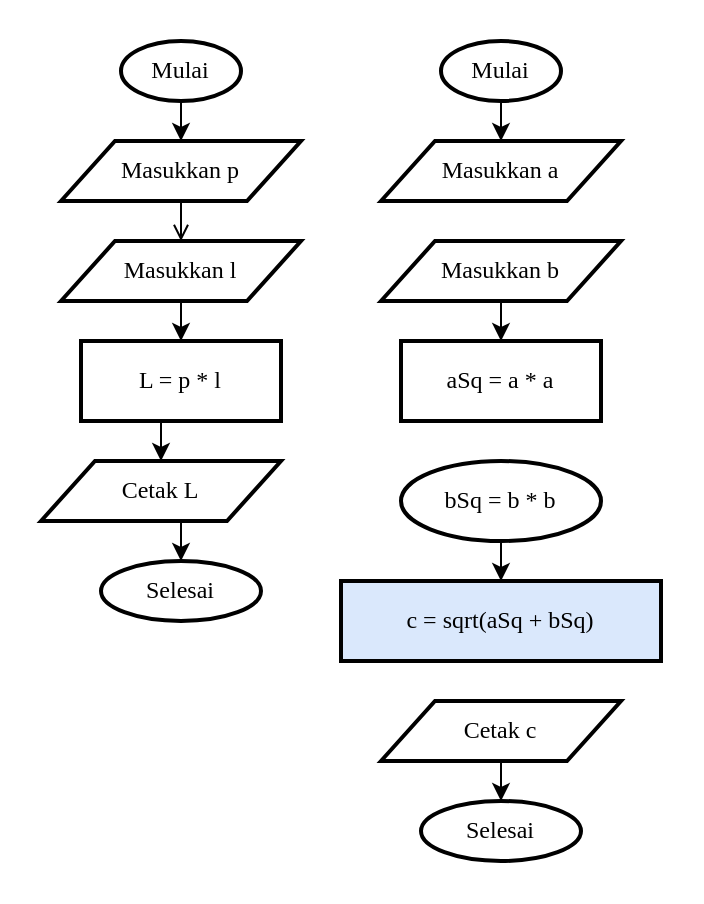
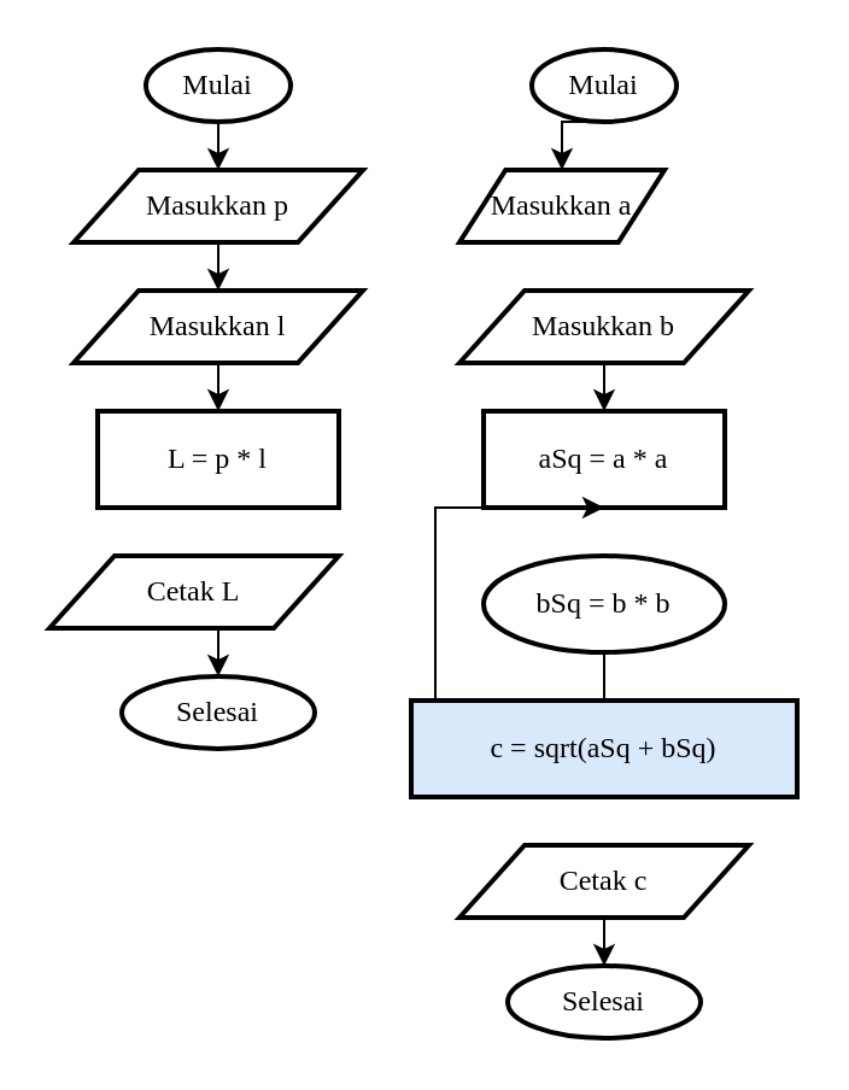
- <mxCell id="15" value="&lt;font data-font-src=&quot;https://fonts.googleapis.com/css?family=Roboto+Mono&quot; face=&quot;Roboto Mono&quot;&gt;Masukkan a&lt;/font&gt;" style="shape=parallelogram;html=1;strokeWidth=2;perimeter=parallelogramPerimeter;whiteSpace=wrap;rounded=0;arcSize=12;size=0.225;" vertex="1" parent="1"><mxGeometry x="190" y="70" width="120" height="30" as="geometry" /></mxCell>
+ <mxCell id="15" value="&lt;font data-font-src=&quot;https://fonts.googleapis.com/css?family=Roboto+Mono&quot; face=&quot;Roboto Mono&quot;&gt;Masukkan a&lt;/font&gt;" style="shape=parallelogram;html=1;strokeWidth=2;perimeter=parallelogramPerimeter;whiteSpace=wrap;rounded=0;arcSize=12;size=0.225;" vertex="1" parent="1"><mxGeometry x="190" y="70" width="85" height="30" as="geometry" /></mxCell>
- <mxCell id="4" style="edgeStyle=orthogonalEdgeStyle;rounded=0;orthogonalLoop=1;jettySize=auto;html=1;exitX=0.5;exitY=1;exitDx=0;exitDy=0;entryX=0.5;entryY=0;entryDx=0;entryDy=0;endArrow=open;" edge="1" parent="1" source="5" target="7"><mxGeometry relative="1" as="geometry" /></mxCell>
+ <mxCell id="4" style="edgeStyle=orthogonalEdgeStyle;rounded=0;orthogonalLoop=1;jettySize=auto;html=1;exitX=0.5;exitY=1;exitDx=0;exitDy=0;entryX=0.5;entryY=0;entryDx=0;entryDy=0;" edge="1" parent="1" source="5" target="7"><mxGeometry relative="1" as="geometry" /></mxCell>
- <mxCell id="8" style="edgeStyle=orthogonalEdgeStyle;rounded=0;orthogonalLoop=1;jettySize=auto;html=1;exitX=0.5;exitY=1;exitDx=0;exitDy=0;entryX=0.5;entryY=0;entryDx=0;entryDy=0;" edge="1" parent="1" source="9" target="11"><mxGeometry relative="1" as="geometry" /></mxCell>
- <mxCell id="19" style="edgeStyle=orthogonalEdgeStyle;rounded=0;orthogonalLoop=1;jettySize=auto;html=1;exitX=0.5;exitY=1;exitDx=0;exitDy=0;entryX=0.5;entryY=0;entryDx=0;entryDy=0;" edge="1" parent="1" source="20" target="21"><mxGeometry relative="1" as="geometry" /></mxCell>
+ <mxCell id="19" style="edgeStyle=orthogonalEdgeStyle;rounded=0;orthogonalLoop=1;jettySize=auto;html=1;exitX=0.5;exitY=1;exitDx=0;exitDy=0;" edge="1" parent="1" source="20" target="18"><mxGeometry relative="1" as="geometry" /></mxCell>
